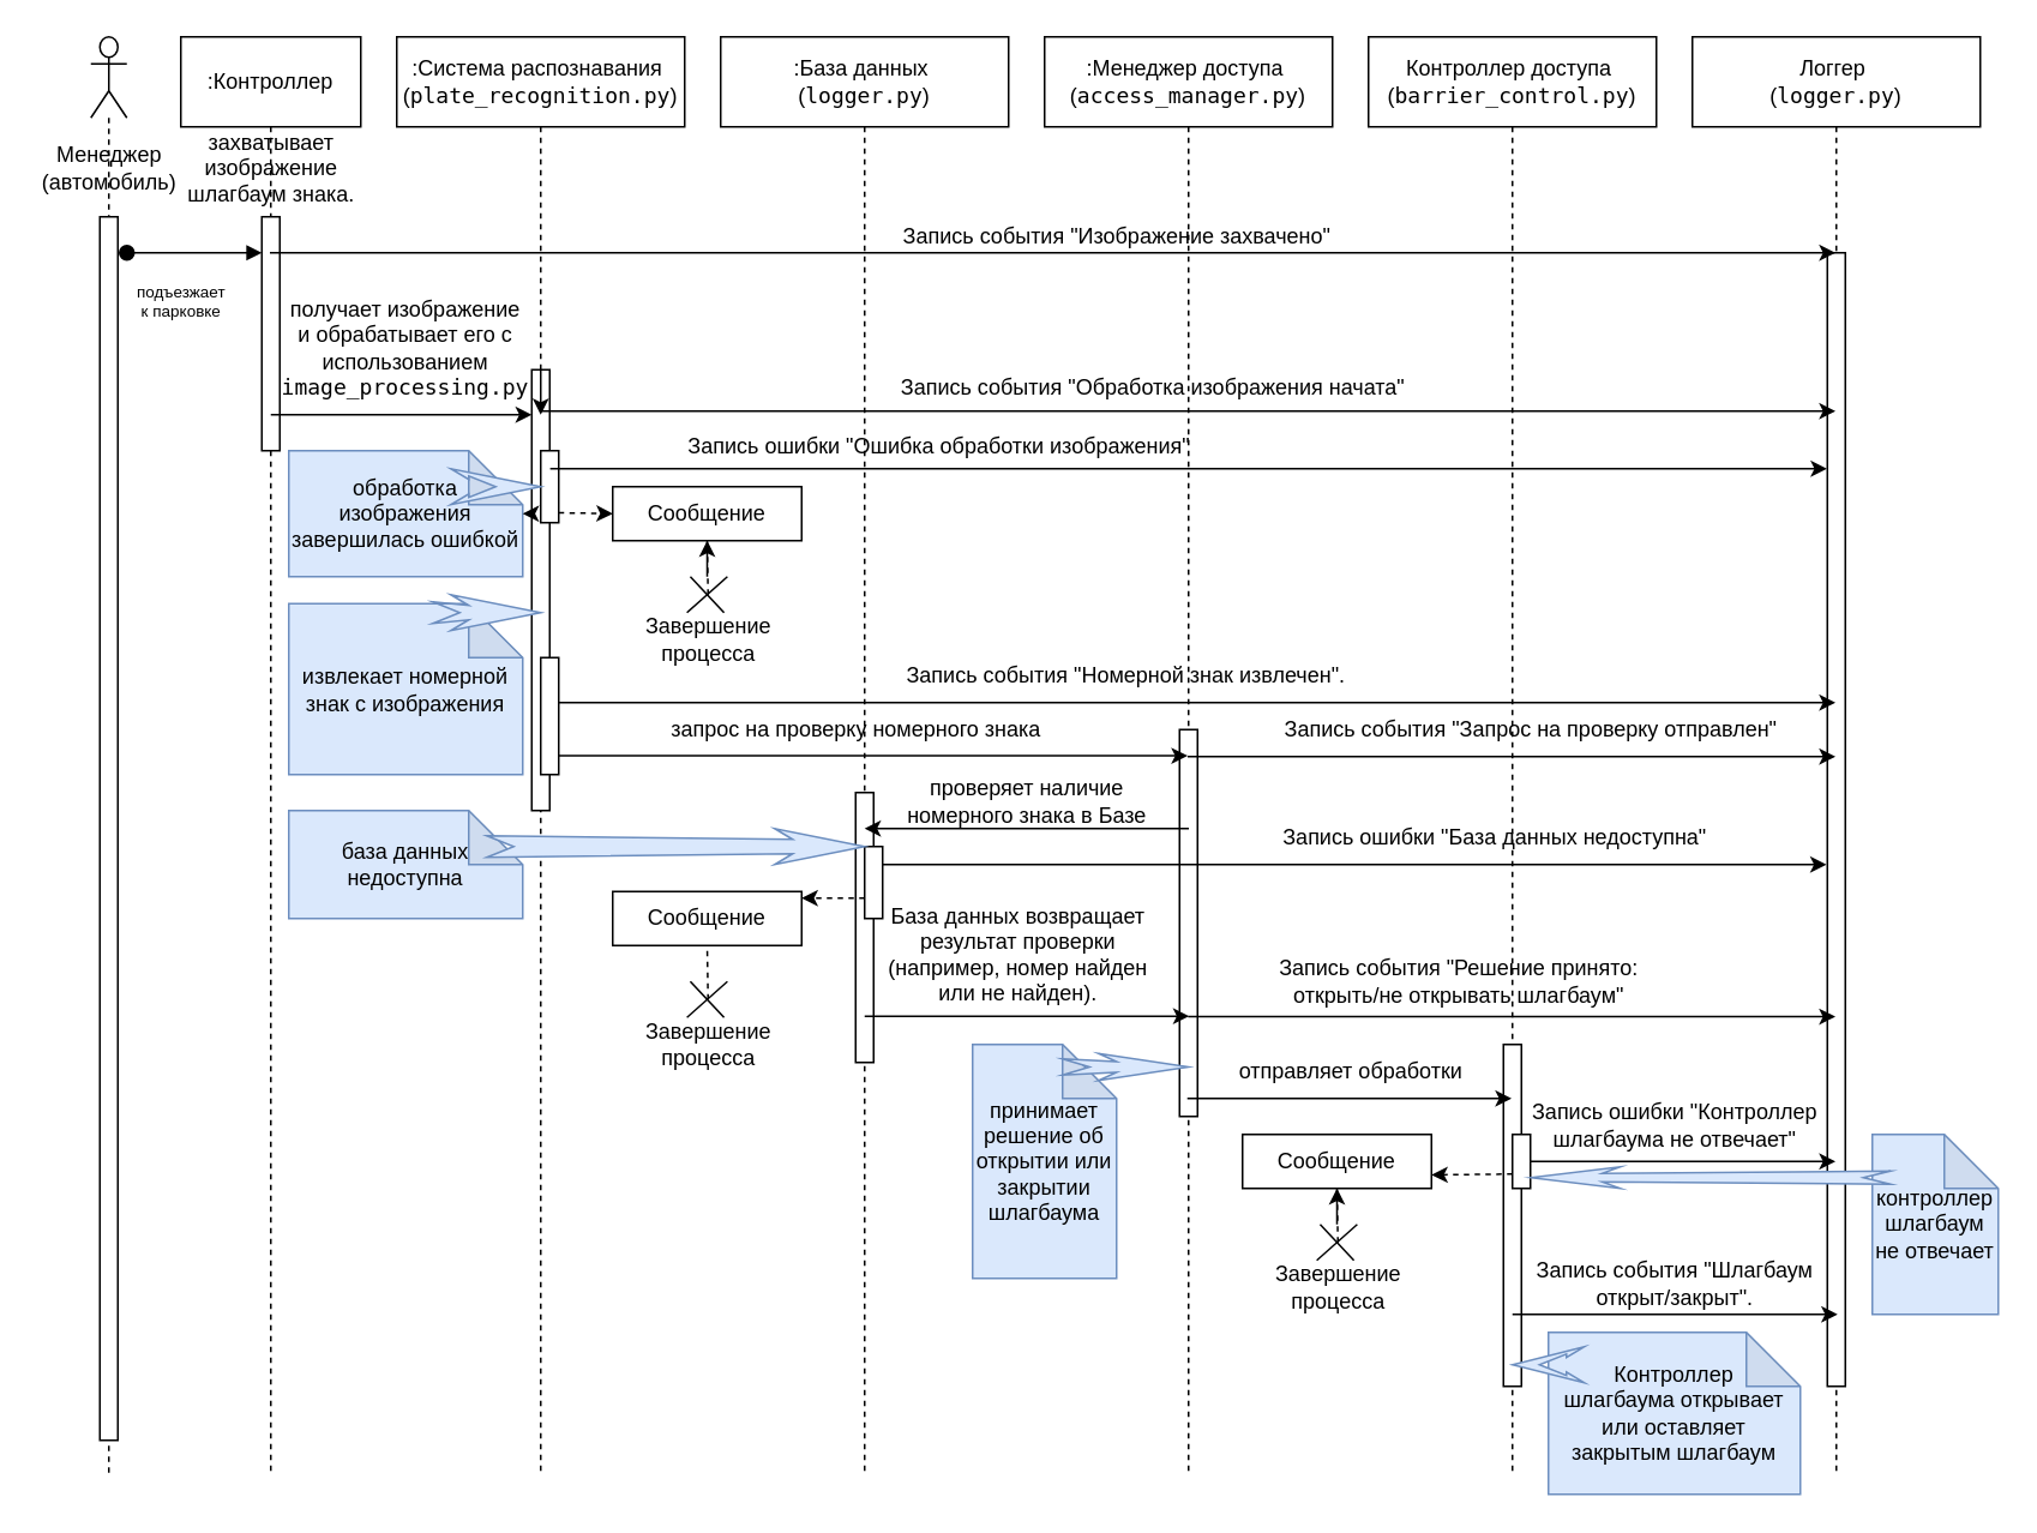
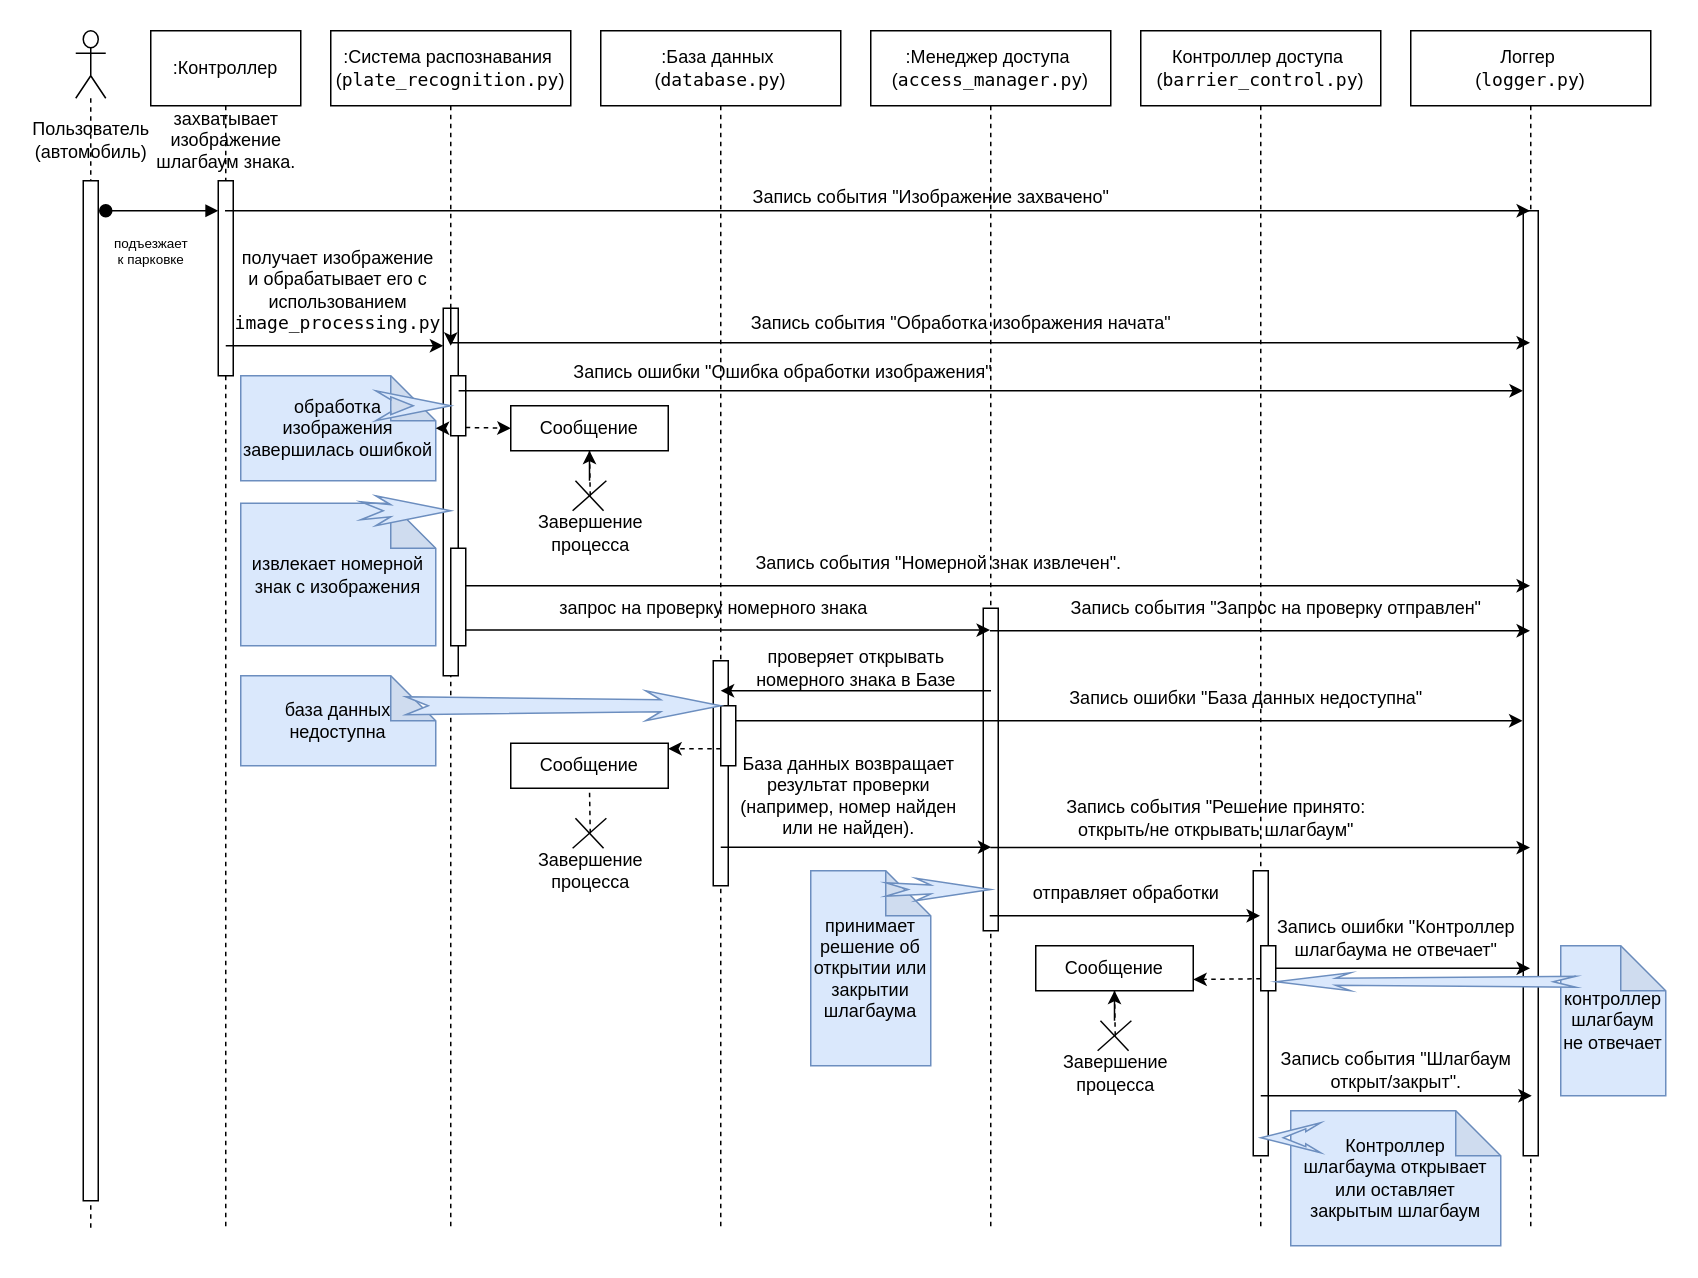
- <mxCell id="14" value="&lt;p data-pm-slice=&quot;1 1 [&amp;quot;ordered_list&amp;quot;,{&amp;quot;order&amp;quot;:1,&amp;quot;fontColor&amp;quot;:null,&amp;quot;backgroundColor&amp;quot;:null},&amp;quot;list_item&amp;quot;,null]&quot; class=&quot;&quot;&gt;:База данных&amp;nbsp;&lt;br&gt;(&lt;code spellcheck=&quot;false&quot; class=&quot;inline&quot;&gt;logger.py&lt;/code&gt;)&lt;/p&gt;" style="shape=umlLifeline;perimeter=lifelinePerimeter;whiteSpace=wrap;html=1;container=0;dropTarget=0;collapsible=0;recursiveResize=0;outlineConnect=0;portConstraint=eastwest;newEdgeStyle={&quot;edgeStyle&quot;:&quot;elbowEdgeStyle&quot;,&quot;elbow&quot;:&quot;vertical&quot;,&quot;curved&quot;:0,&quot;rounded&quot;:0};size=50;" parent="1" vertex="1"><mxGeometry x="400" y="20" width="160" height="800" as="geometry" /></mxCell>
+ <mxCell id="14" value="&lt;p data-pm-slice=&quot;1 1 [&amp;quot;ordered_list&amp;quot;,{&amp;quot;order&amp;quot;:1,&amp;quot;fontColor&amp;quot;:null,&amp;quot;backgroundColor&amp;quot;:null},&amp;quot;list_item&amp;quot;,null]&quot; class=&quot;&quot;&gt;:База данных&amp;nbsp;&lt;br&gt;(&lt;code spellcheck=&quot;false&quot; class=&quot;inline&quot;&gt;database.py&lt;/code&gt;)&lt;/p&gt;" style="shape=umlLifeline;perimeter=lifelinePerimeter;whiteSpace=wrap;html=1;container=0;dropTarget=0;collapsible=0;recursiveResize=0;outlineConnect=0;portConstraint=eastwest;newEdgeStyle={&quot;edgeStyle&quot;:&quot;elbowEdgeStyle&quot;,&quot;elbow&quot;:&quot;vertical&quot;,&quot;curved&quot;:0,&quot;rounded&quot;:0};size=50;" parent="1" vertex="1"><mxGeometry x="400" y="20" width="160" height="800" as="geometry" /></mxCell>
- <mxCell id="21" value="&lt;span style=&quot;font-weight: normal;&quot;&gt;Менеджер&lt;br&gt;(автомобиль)&lt;/span&gt;" style="text;align=center;fontStyle=1;verticalAlign=middle;spacingLeft=3;spacingRight=3;strokeColor=none;rotatable=0;points=[[0,0.5],[1,0.5]];portConstraint=eastwest;html=1;" parent="1" vertex="1"><mxGeometry y="80" width="80" height="26" as="geometry" x="20" /></mxCell>
+ <mxCell id="21" value="&lt;span style=&quot;font-weight: normal;&quot;&gt;Пользователь&lt;br&gt;(автомобиль)&lt;/span&gt;" style="text;align=center;fontStyle=1;verticalAlign=middle;spacingLeft=3;spacingRight=3;strokeColor=none;rotatable=0;points=[[0,0.5],[1,0.5]];portConstraint=eastwest;html=1;" parent="1" vertex="1"><mxGeometry y="80" width="80" height="26" as="geometry" x="20" /></mxCell>
- <mxCell id="40" value="&lt;p data-pm-slice=&quot;1 1 [&amp;quot;ordered_list&amp;quot;,{&amp;quot;order&amp;quot;:1,&amp;quot;fontColor&amp;quot;:null,&amp;quot;backgroundColor&amp;quot;:null},&amp;quot;list_item&amp;quot;,{&amp;quot;fontColor&amp;quot;:null,&amp;quot;backgroundColor&amp;quot;:null}]&quot; class=&quot;&quot;&gt;проверяет наличие &lt;br&gt;номерного знака в Базе&lt;/p&gt;" style="text;html=1;align=center;verticalAlign=middle;resizable=0;points=[];autosize=1;strokeColor=none;fillColor=none;" vertex="1" parent="1"><mxGeometry x="490" y="410" width="160" height="70" as="geometry" /></mxCell>
+ <mxCell id="40" value="&lt;p data-pm-slice=&quot;1 1 [&amp;quot;ordered_list&amp;quot;,{&amp;quot;order&amp;quot;:1,&amp;quot;fontColor&amp;quot;:null,&amp;quot;backgroundColor&amp;quot;:null},&amp;quot;list_item&amp;quot;,{&amp;quot;fontColor&amp;quot;:null,&amp;quot;backgroundColor&amp;quot;:null}]&quot; class=&quot;&quot;&gt;проверяет открывать &lt;br&gt;номерного знака в Базе&lt;/p&gt;" style="text;html=1;align=center;verticalAlign=middle;resizable=0;points=[];autosize=1;strokeColor=none;fillColor=none;" vertex="1" parent="1"><mxGeometry x="490" y="410" width="160" height="70" as="geometry" /></mxCell>
